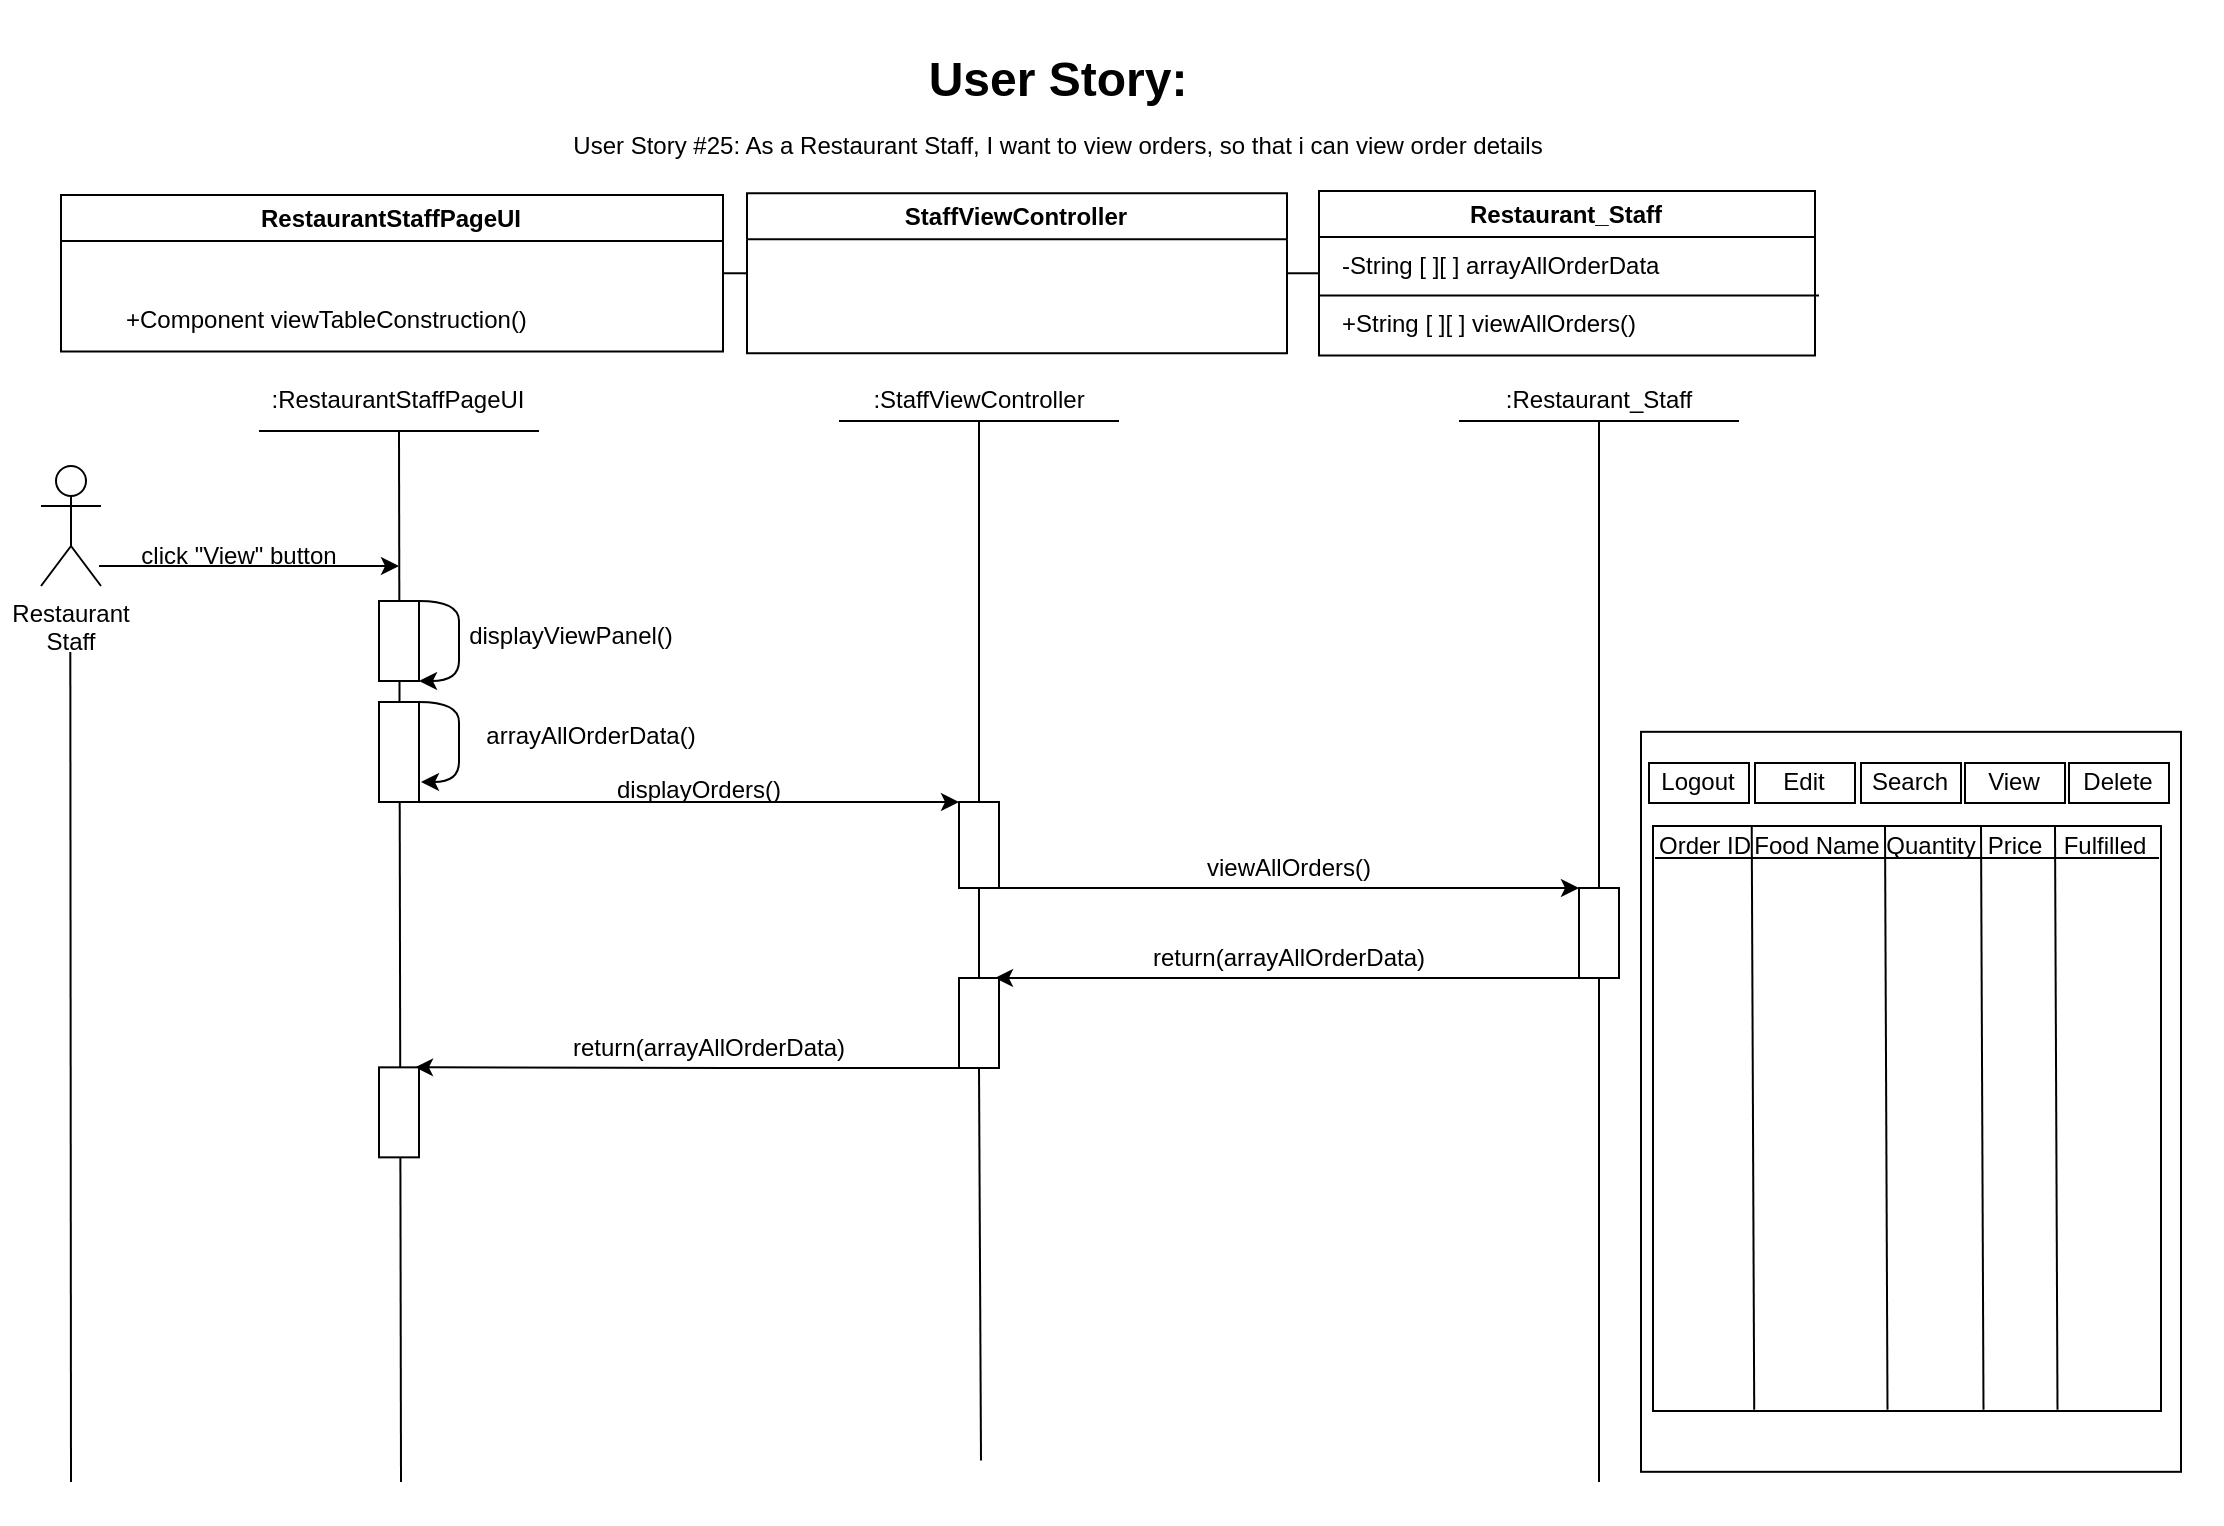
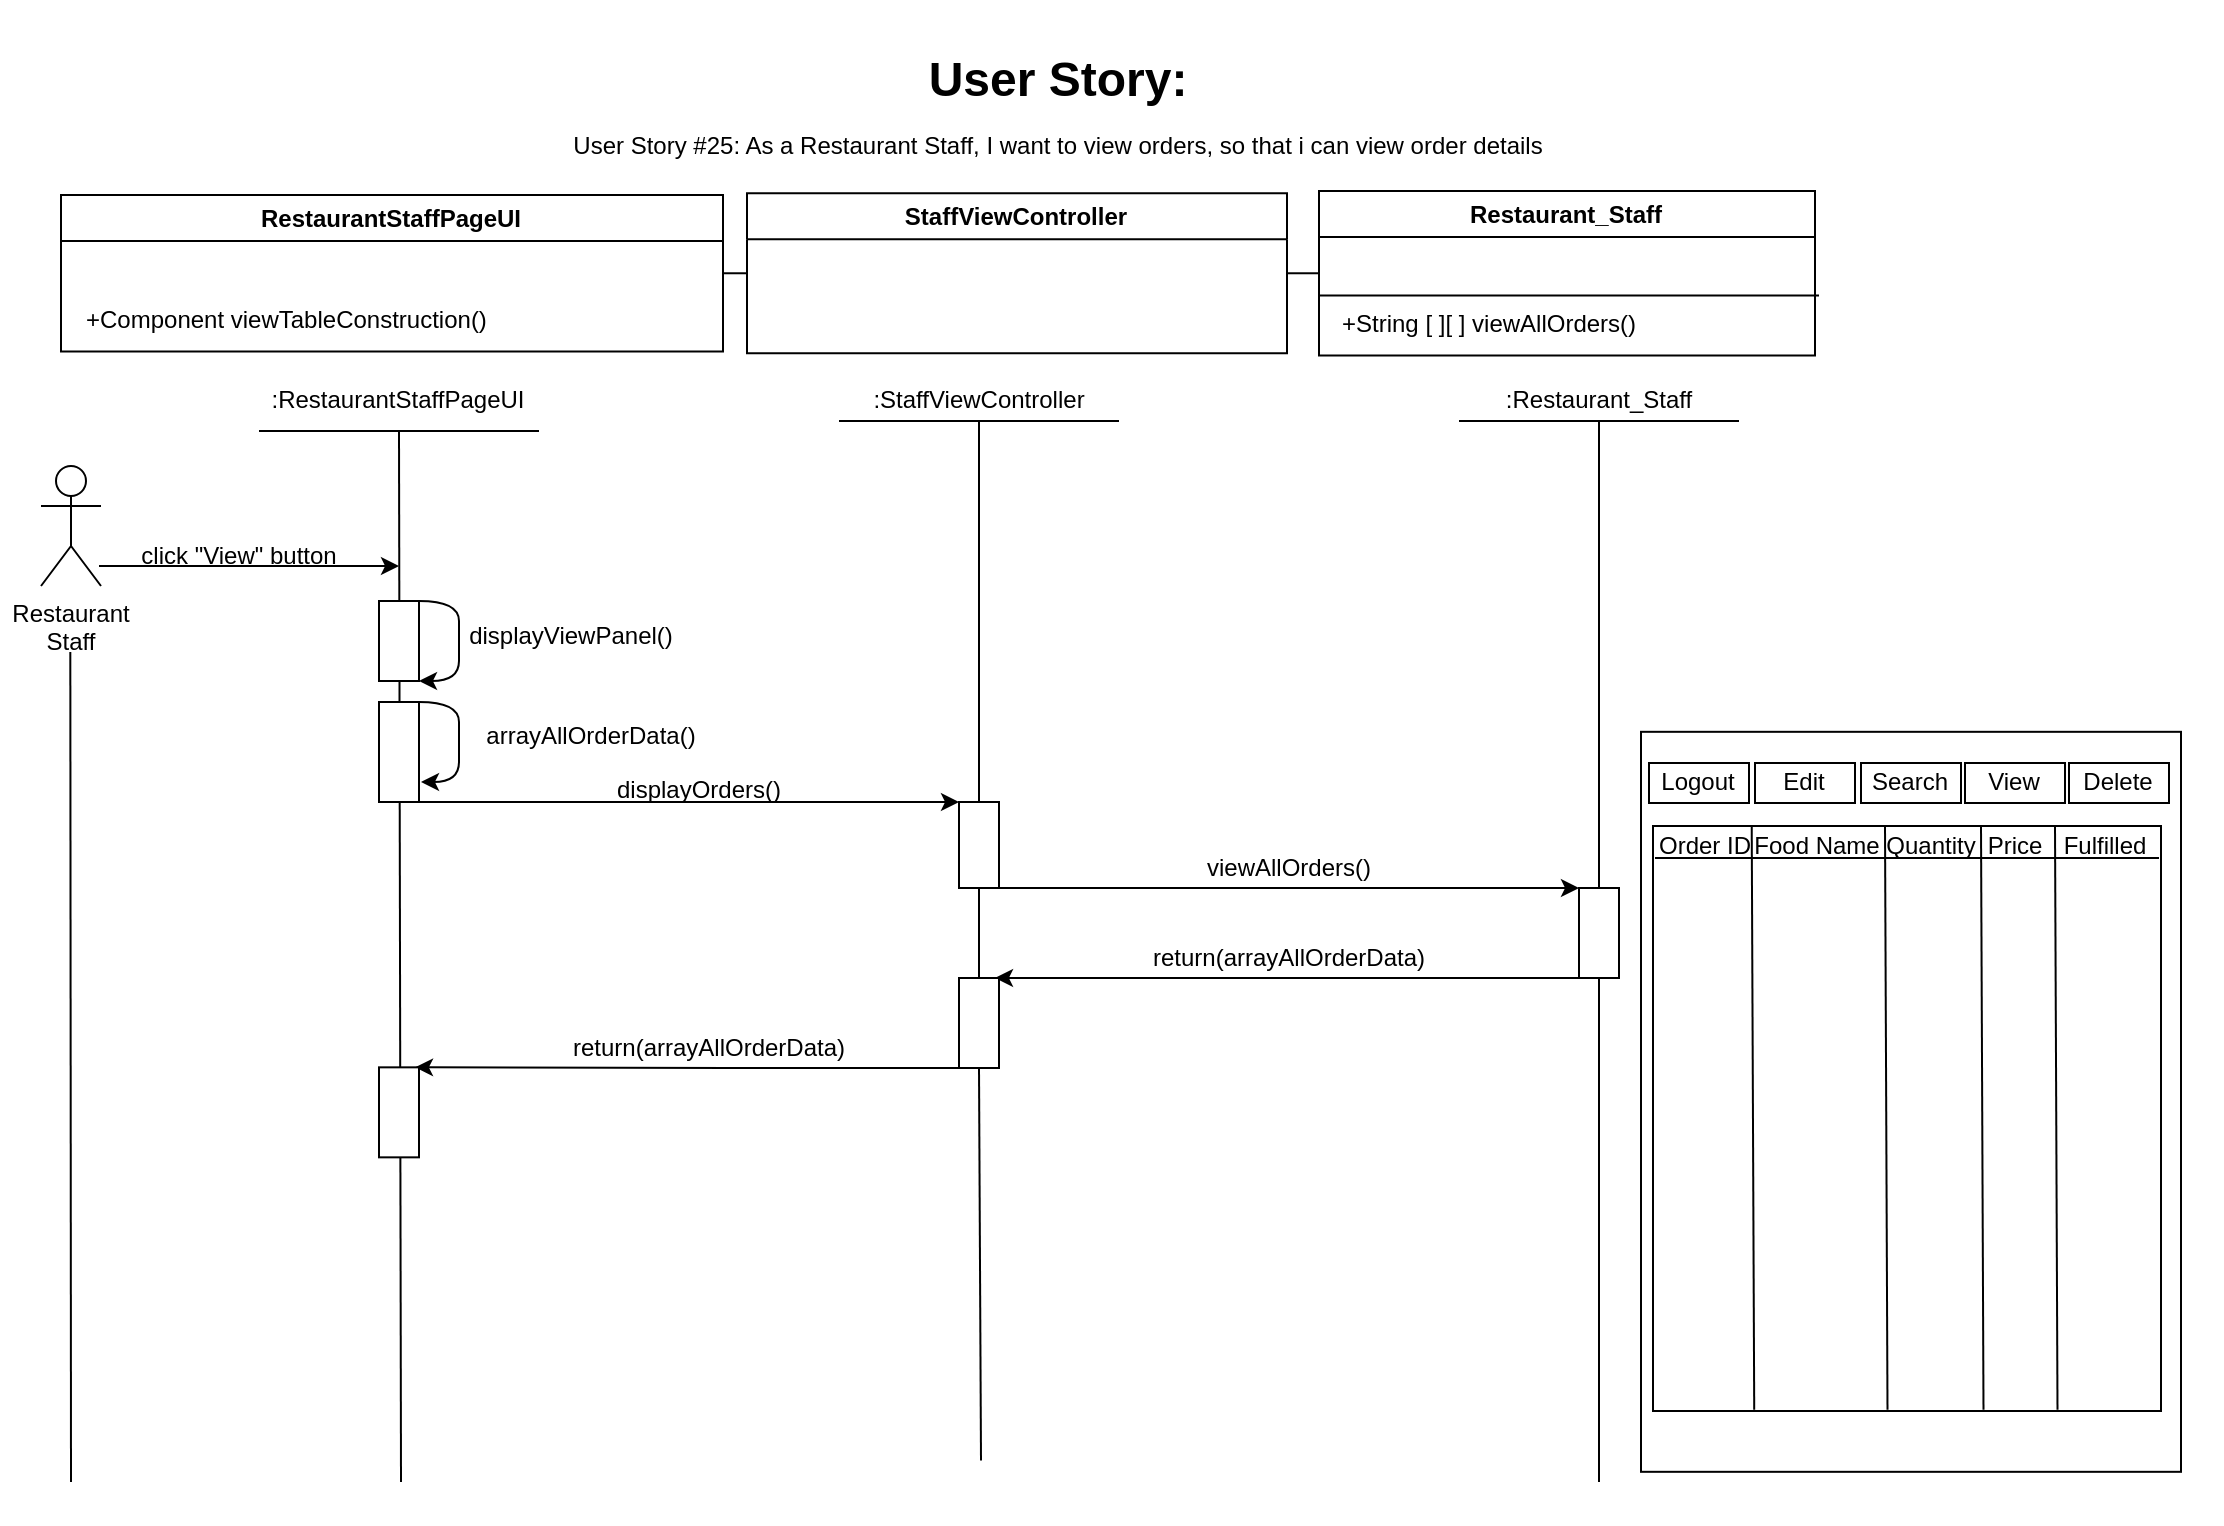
- <mxCell id="10" value="-String [ ][ ] arrayAllOrderData" style="text;html=1;align=left;verticalAlign=middle;resizable=0;points=[];autosize=1;strokeColor=none;fillColor=none;" vertex="1" parent="7"><mxGeometry x="10" y="28.25" width="170" height="20" as="geometry" /></mxCell>
- <mxCell id="5" value="+Component viewTableConstruction()" style="text;html=1;align=left;verticalAlign=middle;resizable=0;points=[];autosize=1;strokeColor=none;fillColor=none;" parent="4" vertex="1"><mxGeometry x="31" y="52.75" width="220" height="20" as="geometry" /></mxCell>
+ <mxCell id="5" value="+Component viewTableConstruction()" style="text;html=1;align=left;verticalAlign=middle;resizable=0;points=[];autosize=1;strokeColor=none;fillColor=none;" parent="4" vertex="1"><mxGeometry x="11" y="52.75" width="220" height="20" as="geometry" /></mxCell>
